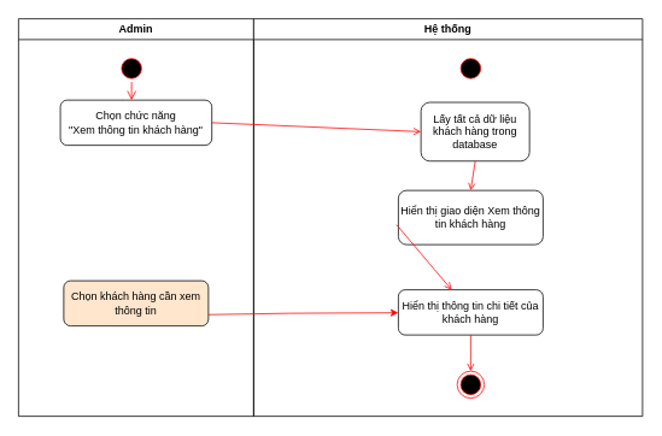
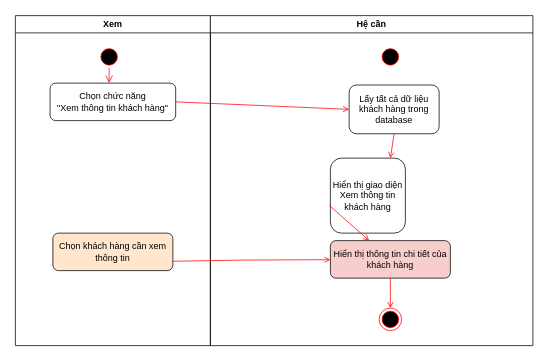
- <mxCell id="2" value="Admin" style="swimlane;whiteSpace=wrap" parent="1" vertex="1"><mxGeometry x="20" y="20" width="260" height="440" as="geometry" /></mxCell>
+ <mxCell id="2" value="Xem" style="swimlane;whiteSpace=wrap" parent="1" vertex="1"><mxGeometry x="20" y="20" width="260" height="440" as="geometry" /></mxCell>
- <mxCell id="8" value="Hệ thống" style="swimlane;whiteSpace=wrap" parent="1" vertex="1"><mxGeometry x="280" y="20" width="430" height="440" as="geometry" /></mxCell>
+ <mxCell id="8" value="Hệ cần" style="swimlane;whiteSpace=wrap" parent="1" vertex="1"><mxGeometry x="280" y="20" width="430" height="440" as="geometry" /></mxCell>
- <mxCell id="11" value="Hiển thị giao diện Xem thông tin khách hàng" style="rounded=1;whiteSpace=wrap;html=1;" parent="8" vertex="1"><mxGeometry x="160" y="190" width="160" height="60" as="geometry" /></mxCell>
+ <mxCell id="11" value="Hiển thị giao diện Xem thông tin khách hàng" style="rounded=1;whiteSpace=wrap;html=1;" parent="8" vertex="1"><mxGeometry x="160" y="190" width="100" height="100" as="geometry" /></mxCell>
- <mxCell id="17" value="" style="endArrow=classic;strokeColor=#FF0000;endFill=1;rounded=0;exitX=1;exitY=0.75;exitDx=0;exitDy=0;" parent="1" source="7" target="14" edge="1"><mxGeometry relative="1" as="geometry"><mxPoint x="228.75" y="145" as="sourcePoint" /><mxPoint x="470" y="145" as="targetPoint" /><Array as="points"><mxPoint x="320" y="346" /></Array></mxGeometry></mxCell>
+ <mxCell id="17" value="" style="endArrow=open;strokeColor=#FF0000;endFill=1;rounded=0;exitX=1;exitY=0.75;exitDx=0;exitDy=0;" parent="1" source="7" target="14" edge="1"><mxGeometry relative="1" as="geometry"><mxPoint x="228.75" y="145" as="sourcePoint" /><mxPoint x="470" y="145" as="targetPoint" /><Array as="points"><mxPoint x="320" y="346" /></Array></mxGeometry></mxCell>
- <mxCell id="14" value="Hiển thị thông tin chi tiết của khách hàng" style="rounded=1;whiteSpace=wrap;html=1;" parent="8" vertex="1"><mxGeometry x="160" y="300" width="160" height="50" as="geometry" /></mxCell>
+ <mxCell id="14" value="Hiển thị thông tin chi tiết của khách hàng" style="rounded=1;whiteSpace=wrap;html=1;fillColor=#f8cecc;" parent="8" vertex="1"><mxGeometry x="160" y="300" width="160" height="50" as="geometry" /></mxCell>
